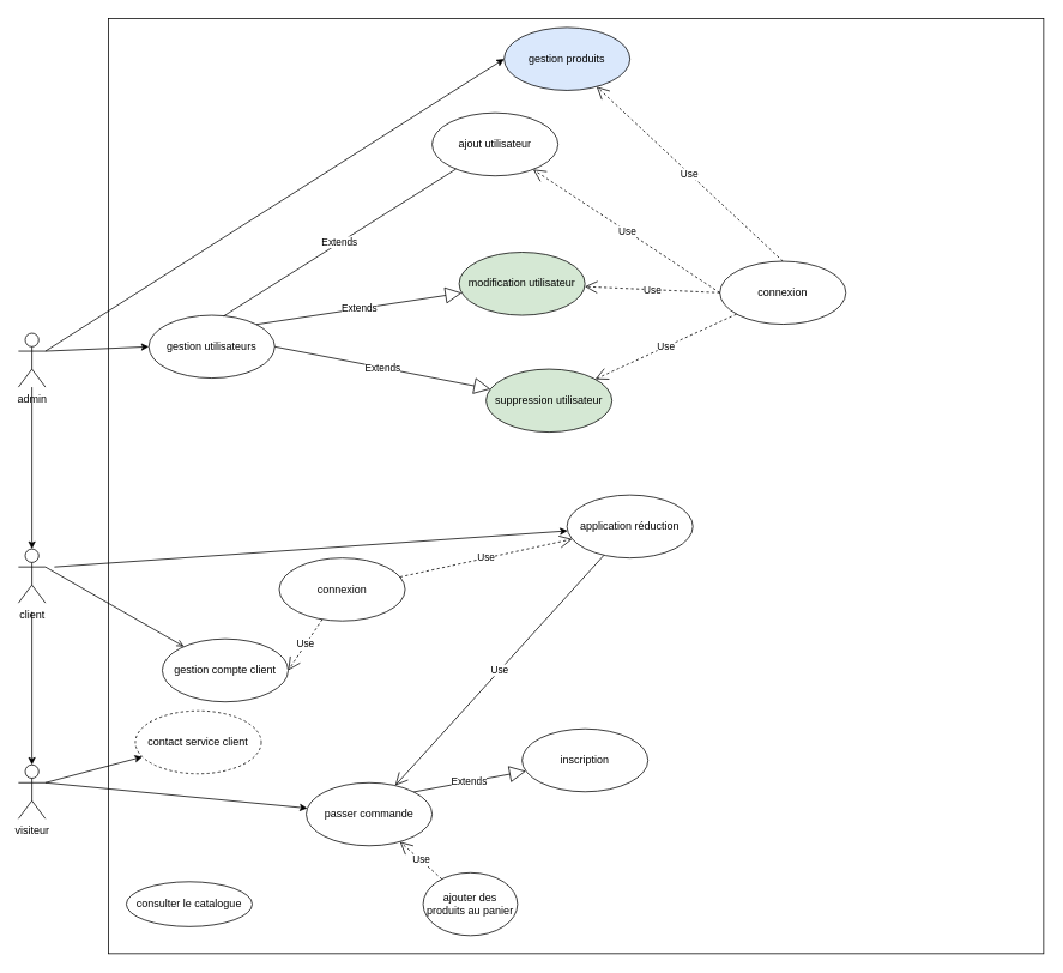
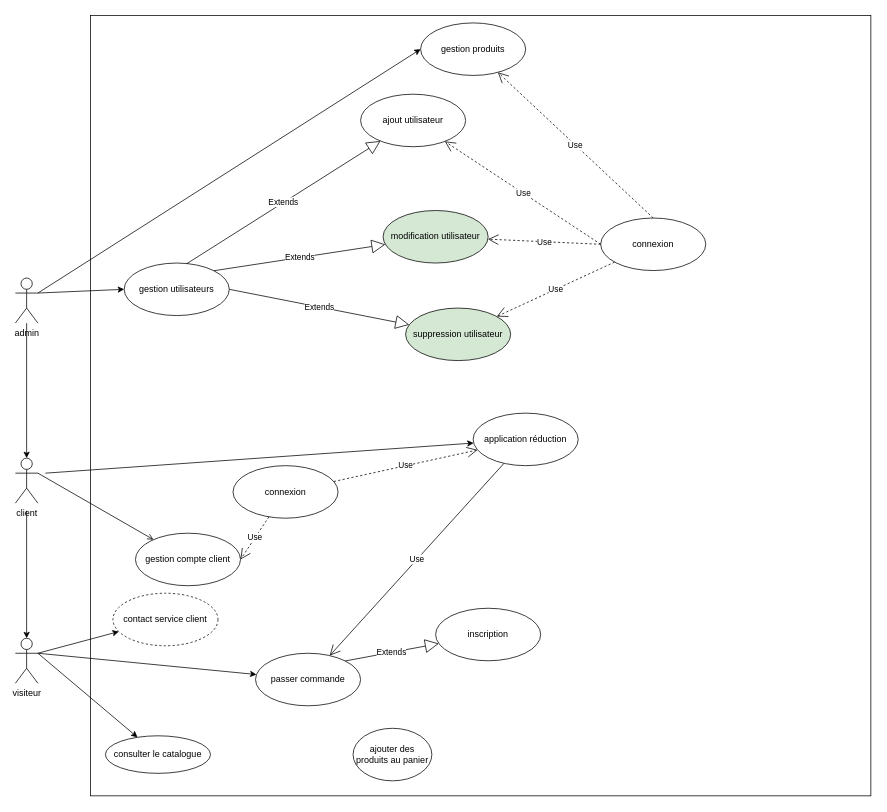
- <mxCell id="16" value="gestion produits" style="ellipse;whiteSpace=wrap;html=1;fillColor=#dae8fc;" vertex="1" parent="1"><mxGeometry x="560" y="30" width="140" height="70" as="geometry" /></mxCell>
+ <mxCell id="16" value="gestion produits" style="ellipse;whiteSpace=wrap;html=1;" vertex="1" parent="1"><mxGeometry x="560" y="30" width="140" height="70" as="geometry" /></mxCell>
- <mxCell id="35" value="Extends" style="endArrow=none;endSize=16;endFill=0;html=1;exitX=0.594;exitY=0.014;exitDx=0;exitDy=0;exitPerimeter=0;" edge="1" parent="1" source="21" target="30"><mxGeometry width="160" relative="1" as="geometry"><mxPoint x="489.497" y="910.251" as="sourcePoint" /><mxPoint x="614.316" y="887.1" as="targetPoint" /></mxGeometry></mxCell>
+ <mxCell id="35" value="Extends" style="endArrow=block;endSize=16;endFill=0;html=1;exitX=0.594;exitY=0.014;exitDx=0;exitDy=0;exitPerimeter=0;" edge="1" parent="1" source="21" target="30"><mxGeometry width="160" relative="1" as="geometry"><mxPoint x="489.497" y="910.251" as="sourcePoint" /><mxPoint x="614.316" y="887.1" as="targetPoint" /></mxGeometry></mxCell>
+ <mxCell id="11" value="" style="endArrow=classic;html=1;exitX=1;exitY=0.333;exitDx=0;exitDy=0;exitPerimeter=0;" edge="1" parent="1" source="4" target="6"><mxGeometry width="50" height="50" relative="1" as="geometry"><mxPoint x="330" y="820" as="sourcePoint" /><mxPoint x="380" y="770" as="targetPoint" /></mxGeometry></mxCell>
- <mxCell id="25" value="Use" style="endArrow=open;endSize=12;dashed=1;html=1;" edge="1" parent="1" source="8" target="9"><mxGeometry width="160" relative="1" as="geometry"><mxPoint x="280" y="880" as="sourcePoint" /><mxPoint x="510" y="920" as="targetPoint" /></mxGeometry></mxCell>
